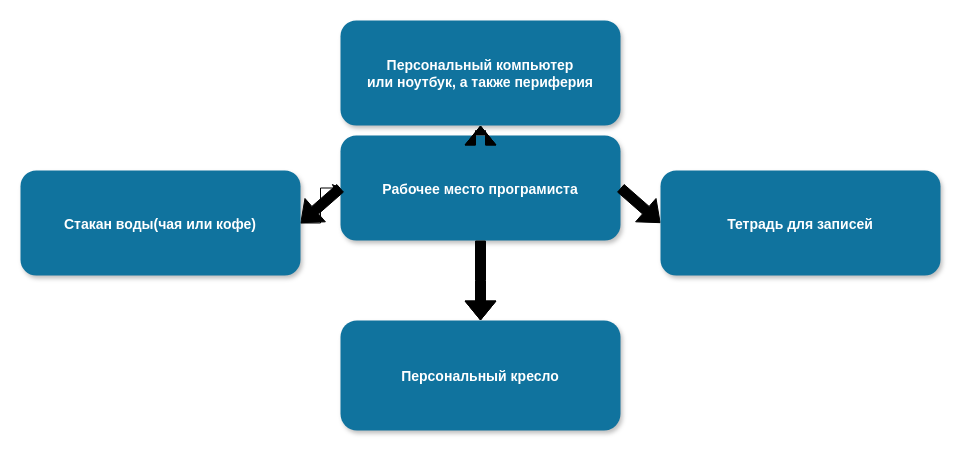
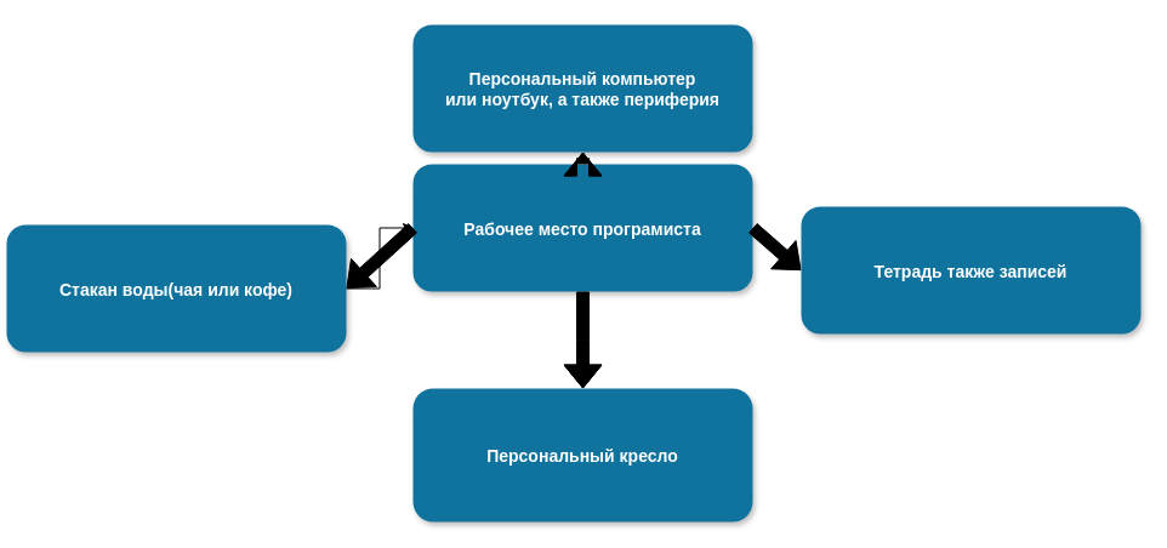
- <mxCell id="9" value="Стакан воды(чая или кофе)" style="rounded=1;fillColor=#10739E;strokeColor=none;shadow=1;gradientColor=none;fontStyle=1;fontColor=#FFFFFF;fontSize=14;" parent="1" vertex="1"><mxGeometry x="20" y="170" width="280" height="105" as="geometry" /></mxCell>
+ <mxCell id="9" value="Стакан воды(чая или кофе)" style="rounded=1;fillColor=#10739E;strokeColor=none;shadow=1;gradientColor=none;fontStyle=1;fontColor=#FFFFFF;fontSize=14;" parent="1" vertex="1"><mxGeometry x="5" y="185" width="280" height="105" as="geometry" /></mxCell>
- <mxCell id="5" value="Тетрадь для записей" style="rounded=1;fillColor=#10739E;strokeColor=none;shadow=1;gradientColor=none;fontStyle=1;fontColor=#FFFFFF;fontSize=14;" parent="1" vertex="1"><mxGeometry x="660" y="170" width="280" height="105" as="geometry" /></mxCell>
+ <mxCell id="5" value="Тетрадь также записей" style="rounded=1;fillColor=#10739E;strokeColor=none;shadow=1;gradientColor=none;fontStyle=1;fontColor=#FFFFFF;fontSize=14;" parent="1" vertex="1"><mxGeometry x="660" y="170" width="280" height="105" as="geometry" /></mxCell>
